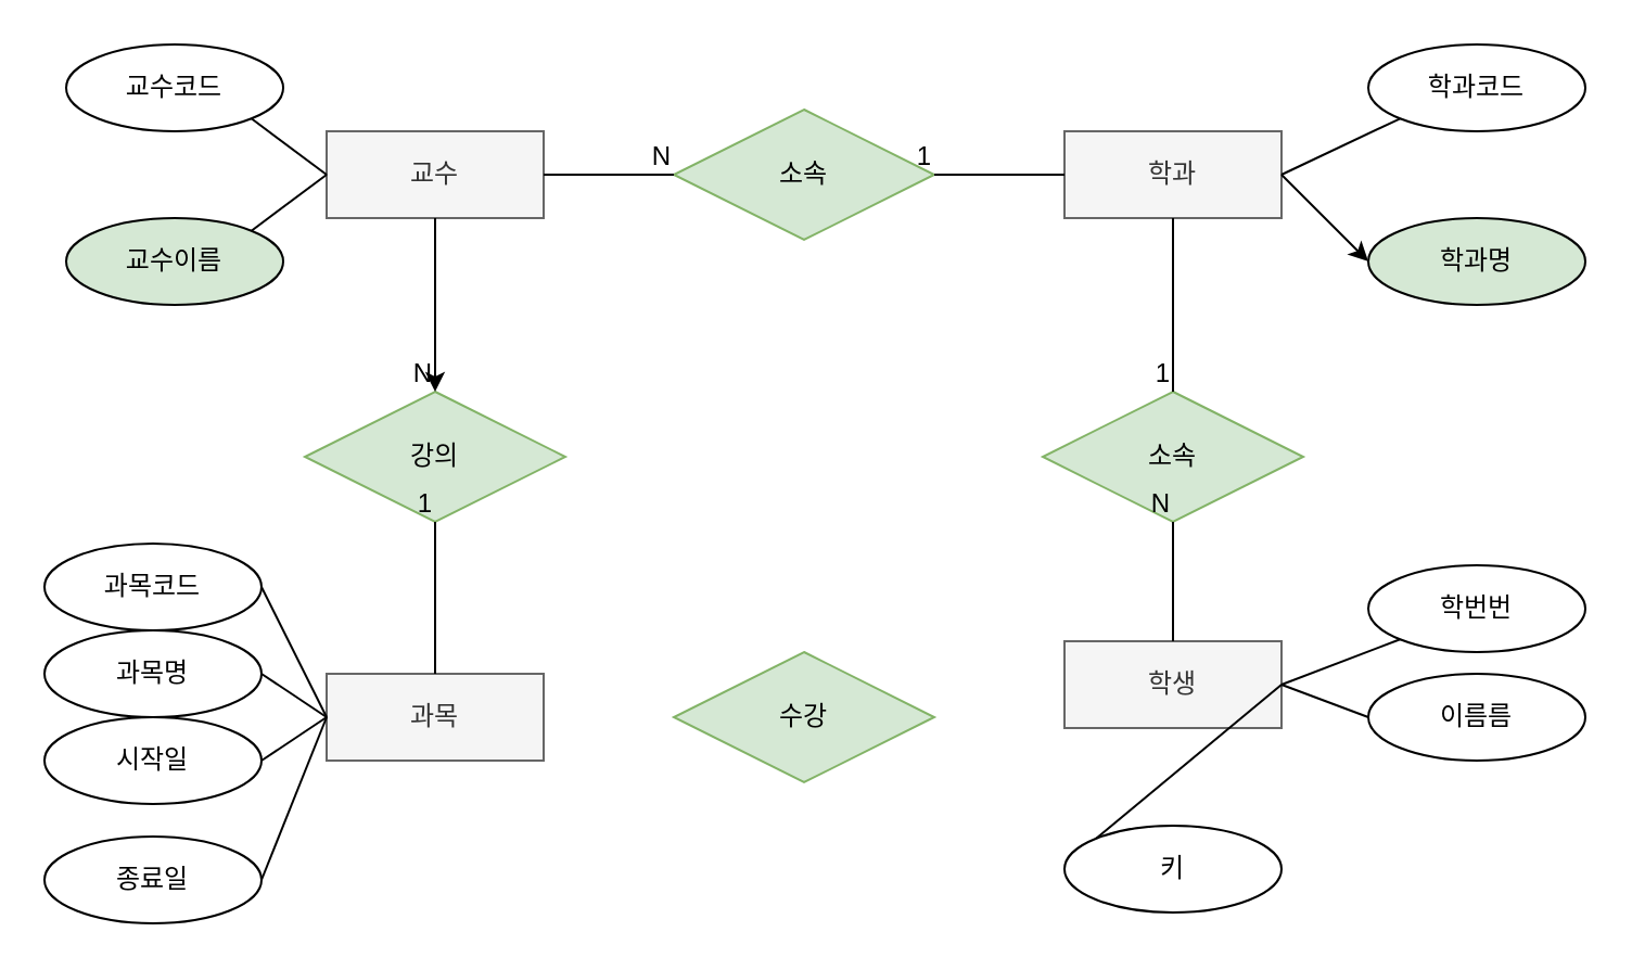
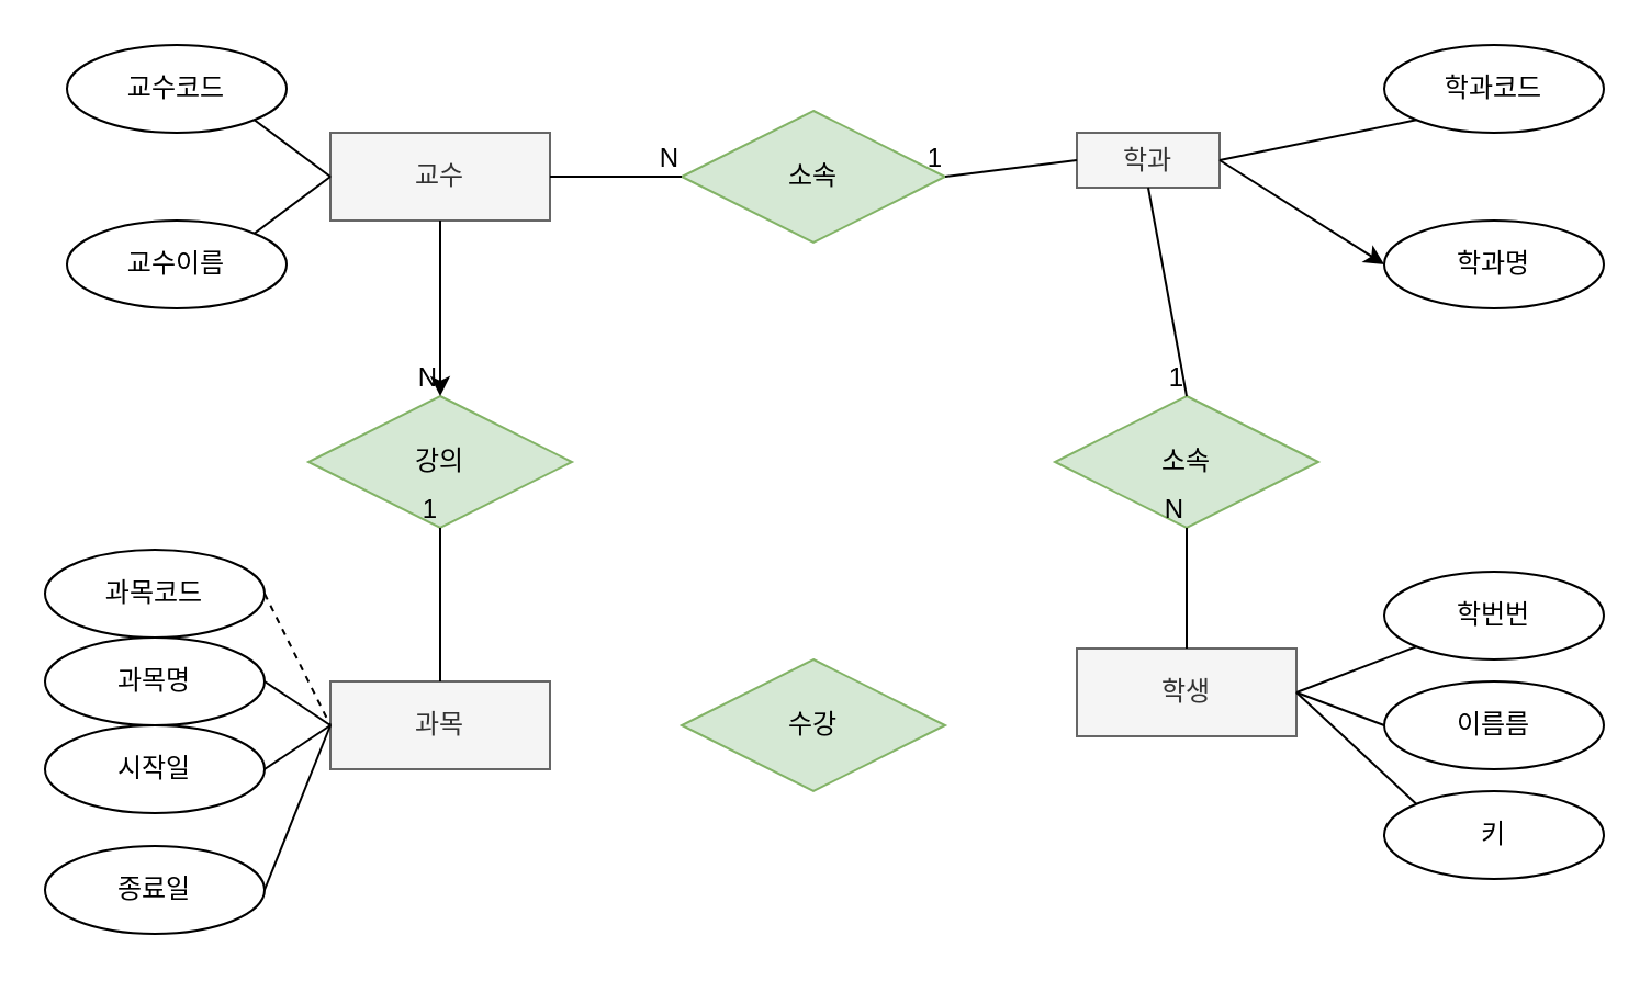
- <mxCell id="4" value="학과" style="whiteSpace=wrap;html=1;align=center;fillColor=#f5f5f5;fontColor=#333333;strokeColor=#666666;" parent="1" vertex="1"><mxGeometry x="490" y="60" width="100" height="40" as="geometry" /></mxCell>
+ <mxCell id="4" value="학과" style="whiteSpace=wrap;html=1;align=center;fillColor=#f5f5f5;fontColor=#333333;strokeColor=#666666;" parent="1" vertex="1"><mxGeometry x="490" y="60" width="65" height="25" as="geometry" /></mxCell>
- <mxCell id="10" value="교수이름" style="ellipse;whiteSpace=wrap;html=1;align=center;fillColor=#d5e8d4;" vertex="1" parent="1"><mxGeometry x="30" y="100" width="100" height="40" as="geometry" /></mxCell>
+ <mxCell id="10" value="교수이름" style="ellipse;whiteSpace=wrap;html=1;align=center;" vertex="1" parent="1"><mxGeometry x="30" y="100" width="100" height="40" as="geometry" /></mxCell>
- <mxCell id="19" value="학과명" style="ellipse;whiteSpace=wrap;html=1;align=center;fillColor=#d5e8d4;" vertex="1" parent="1"><mxGeometry x="630" y="100" width="100" height="40" as="geometry" /></mxCell>
+ <mxCell id="19" value="학과명" style="ellipse;whiteSpace=wrap;html=1;align=center;" vertex="1" parent="1"><mxGeometry x="630" y="100" width="100" height="40" as="geometry" /></mxCell>
- <mxCell id="21" value="" style="endArrow=none;html=1;rounded=0;exitX=1;exitY=0.5;exitDx=0;exitDy=0;entryX=0;entryY=0.5;entryDx=0;entryDy=0;" edge="1" parent="1" source="15" target="5"><mxGeometry relative="1" as="geometry"><mxPoint x="440" y="210" as="sourcePoint" /><mxPoint x="600" y="210" as="targetPoint" /></mxGeometry></mxCell>
+ <mxCell id="21" value="" style="endArrow=none;html=1;rounded=0;exitX=1;exitY=0.5;exitDx=0;exitDy=0;entryX=0;entryY=0.5;entryDx=0;entryDy=0;dashed=1;" edge="1" parent="1" source="15" target="5"><mxGeometry relative="1" as="geometry"><mxPoint x="440" y="210" as="sourcePoint" /><mxPoint x="600" y="210" as="targetPoint" /></mxGeometry></mxCell>
- <mxCell id="16" value="키" style="ellipse;whiteSpace=wrap;html=1;align=center;" vertex="1" parent="1"><mxGeometry x="490" y="380" width="100" height="40" as="geometry" /></mxCell>
+ <mxCell id="16" value="키" style="ellipse;whiteSpace=wrap;html=1;align=center;" vertex="1" parent="1"><mxGeometry x="630" y="360" width="100" height="40" as="geometry" /></mxCell>
